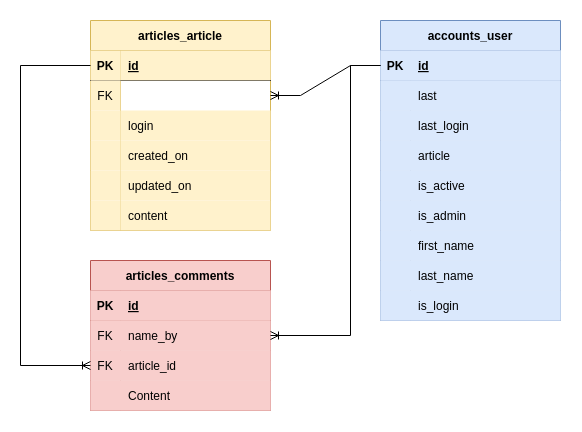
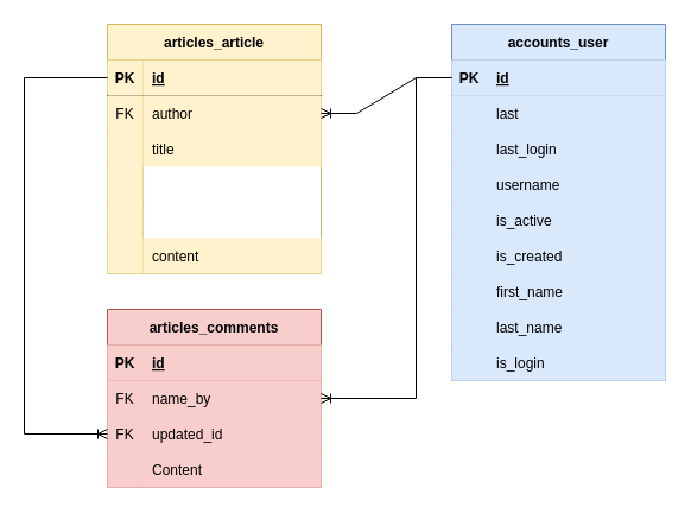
+ <mxCell id="8" value="author" style="shape=partialRectangle;connectable=0;fillColor=#fff2cc;top=0;left=0;bottom=0;right=0;align=left;spacingLeft=6;overflow=hidden;strokeColor=#d6b656;" parent="6" vertex="1"><mxGeometry x="30" width="150" height="30" as="geometry"><mxRectangle width="150" height="30" as="alternateBounds" /></mxGeometry></mxCell>
- <mxCell id="11" value="login" style="shape=partialRectangle;connectable=0;fillColor=#fff2cc;top=0;left=0;bottom=0;right=0;align=left;spacingLeft=6;overflow=hidden;strokeColor=#d6b656;" parent="9" vertex="1"><mxGeometry x="30" width="150" height="30" as="geometry"><mxRectangle width="150" height="30" as="alternateBounds" /></mxGeometry></mxCell>
+ <mxCell id="11" value="title" style="shape=partialRectangle;connectable=0;fillColor=#fff2cc;top=0;left=0;bottom=0;right=0;align=left;spacingLeft=6;overflow=hidden;strokeColor=#d6b656;" parent="9" vertex="1"><mxGeometry x="30" width="150" height="30" as="geometry"><mxRectangle width="150" height="30" as="alternateBounds" /></mxGeometry></mxCell>
- <mxCell id="14" value="created_on" style="shape=partialRectangle;connectable=0;fillColor=#fff2cc;top=0;left=0;bottom=0;right=0;align=left;spacingLeft=6;overflow=hidden;strokeColor=#d6b656;" parent="12" vertex="1"><mxGeometry x="30" width="150" height="30" as="geometry"><mxRectangle width="150" height="30" as="alternateBounds" /></mxGeometry></mxCell>
- <mxCell id="33" value="article" style="shape=partialRectangle;connectable=0;fillColor=#dae8fc;top=0;left=0;bottom=0;right=0;align=left;spacingLeft=6;overflow=hidden;strokeColor=#6c8ebf;" vertex="1" parent="31"><mxGeometry x="30" width="150" height="30" as="geometry"><mxRectangle width="150" height="30" as="alternateBounds" /></mxGeometry></mxCell>
+ <mxCell id="33" value="username" style="shape=partialRectangle;connectable=0;fillColor=#dae8fc;top=0;left=0;bottom=0;right=0;align=left;spacingLeft=6;overflow=hidden;strokeColor=#6c8ebf;" vertex="1" parent="31"><mxGeometry x="30" width="150" height="30" as="geometry"><mxRectangle width="150" height="30" as="alternateBounds" /></mxGeometry></mxCell>
- <mxCell id="17" value="updated_on" style="shape=partialRectangle;connectable=0;fillColor=#fff2cc;top=0;left=0;bottom=0;right=0;align=left;spacingLeft=6;overflow=hidden;strokeColor=#d6b656;" parent="15" vertex="1"><mxGeometry x="30" width="150" height="30" as="geometry"><mxRectangle width="150" height="30" as="alternateBounds" /></mxGeometry></mxCell>
- <mxCell id="39" value="is_admin" style="shape=partialRectangle;connectable=0;fillColor=#dae8fc;top=0;left=0;bottom=0;right=0;align=left;spacingLeft=6;overflow=hidden;strokeColor=#6c8ebf;" vertex="1" parent="37"><mxGeometry x="30" width="150" height="30" as="geometry"><mxRectangle width="150" height="30" as="alternateBounds" /></mxGeometry></mxCell>
+ <mxCell id="39" value="is_created" style="shape=partialRectangle;connectable=0;fillColor=#dae8fc;top=0;left=0;bottom=0;right=0;align=left;spacingLeft=6;overflow=hidden;strokeColor=#6c8ebf;" vertex="1" parent="37"><mxGeometry x="30" width="150" height="30" as="geometry"><mxRectangle width="150" height="30" as="alternateBounds" /></mxGeometry></mxCell>
- <mxCell id="59" value="article_id" style="shape=partialRectangle;connectable=0;fillColor=#f8cecc;top=0;left=0;bottom=0;right=0;align=left;spacingLeft=6;overflow=hidden;strokeColor=#b85450;" parent="57" vertex="1"><mxGeometry x="30" width="150" height="30" as="geometry"><mxRectangle width="150" height="30" as="alternateBounds" /></mxGeometry></mxCell>
+ <mxCell id="59" value="updated_id" style="shape=partialRectangle;connectable=0;fillColor=#f8cecc;top=0;left=0;bottom=0;right=0;align=left;spacingLeft=6;overflow=hidden;strokeColor=#b85450;" parent="57" vertex="1"><mxGeometry x="30" width="150" height="30" as="geometry"><mxRectangle width="150" height="30" as="alternateBounds" /></mxGeometry></mxCell>
